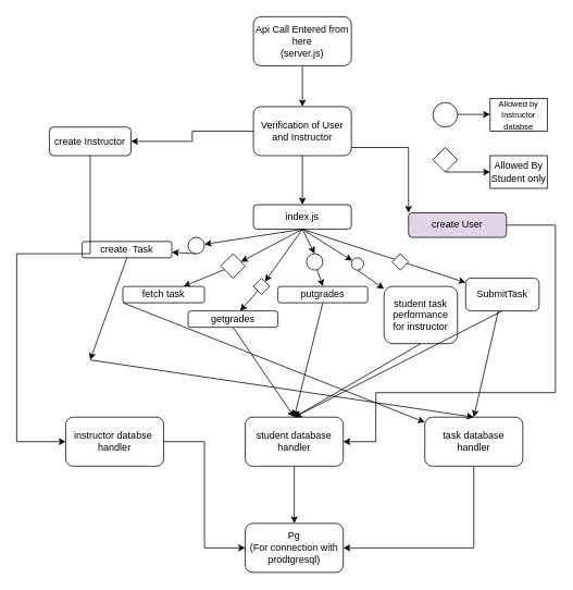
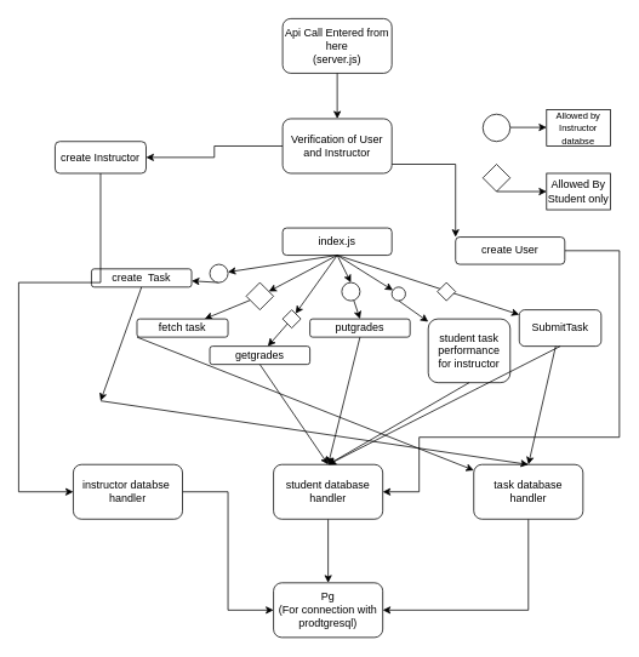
- <mxCell id="7" value="" style="endArrow=classic;html=1;exitX=0.5;exitY=1;exitDx=0;exitDy=0;" edge="1" parent="1" source="6" target="8"><mxGeometry width="50" height="50" relative="1" as="geometry"><mxPoint x="310" y="310" as="sourcePoint" /><mxPoint x="370" y="230" as="targetPoint" /></mxGeometry></mxCell>
- <mxCell id="55" value="create User" style="rounded=1;whiteSpace=wrap;html=1;fillColor=#e1d5e7;" vertex="1" parent="1"><mxGeometry x="500" y="260" width="120" height="30" as="geometry" /></mxCell>
+ <mxCell id="55" value="create User" style="rounded=1;whiteSpace=wrap;html=1;" vertex="1" parent="1"><mxGeometry x="500" y="260" width="120" height="30" as="geometry" /></mxCell>
